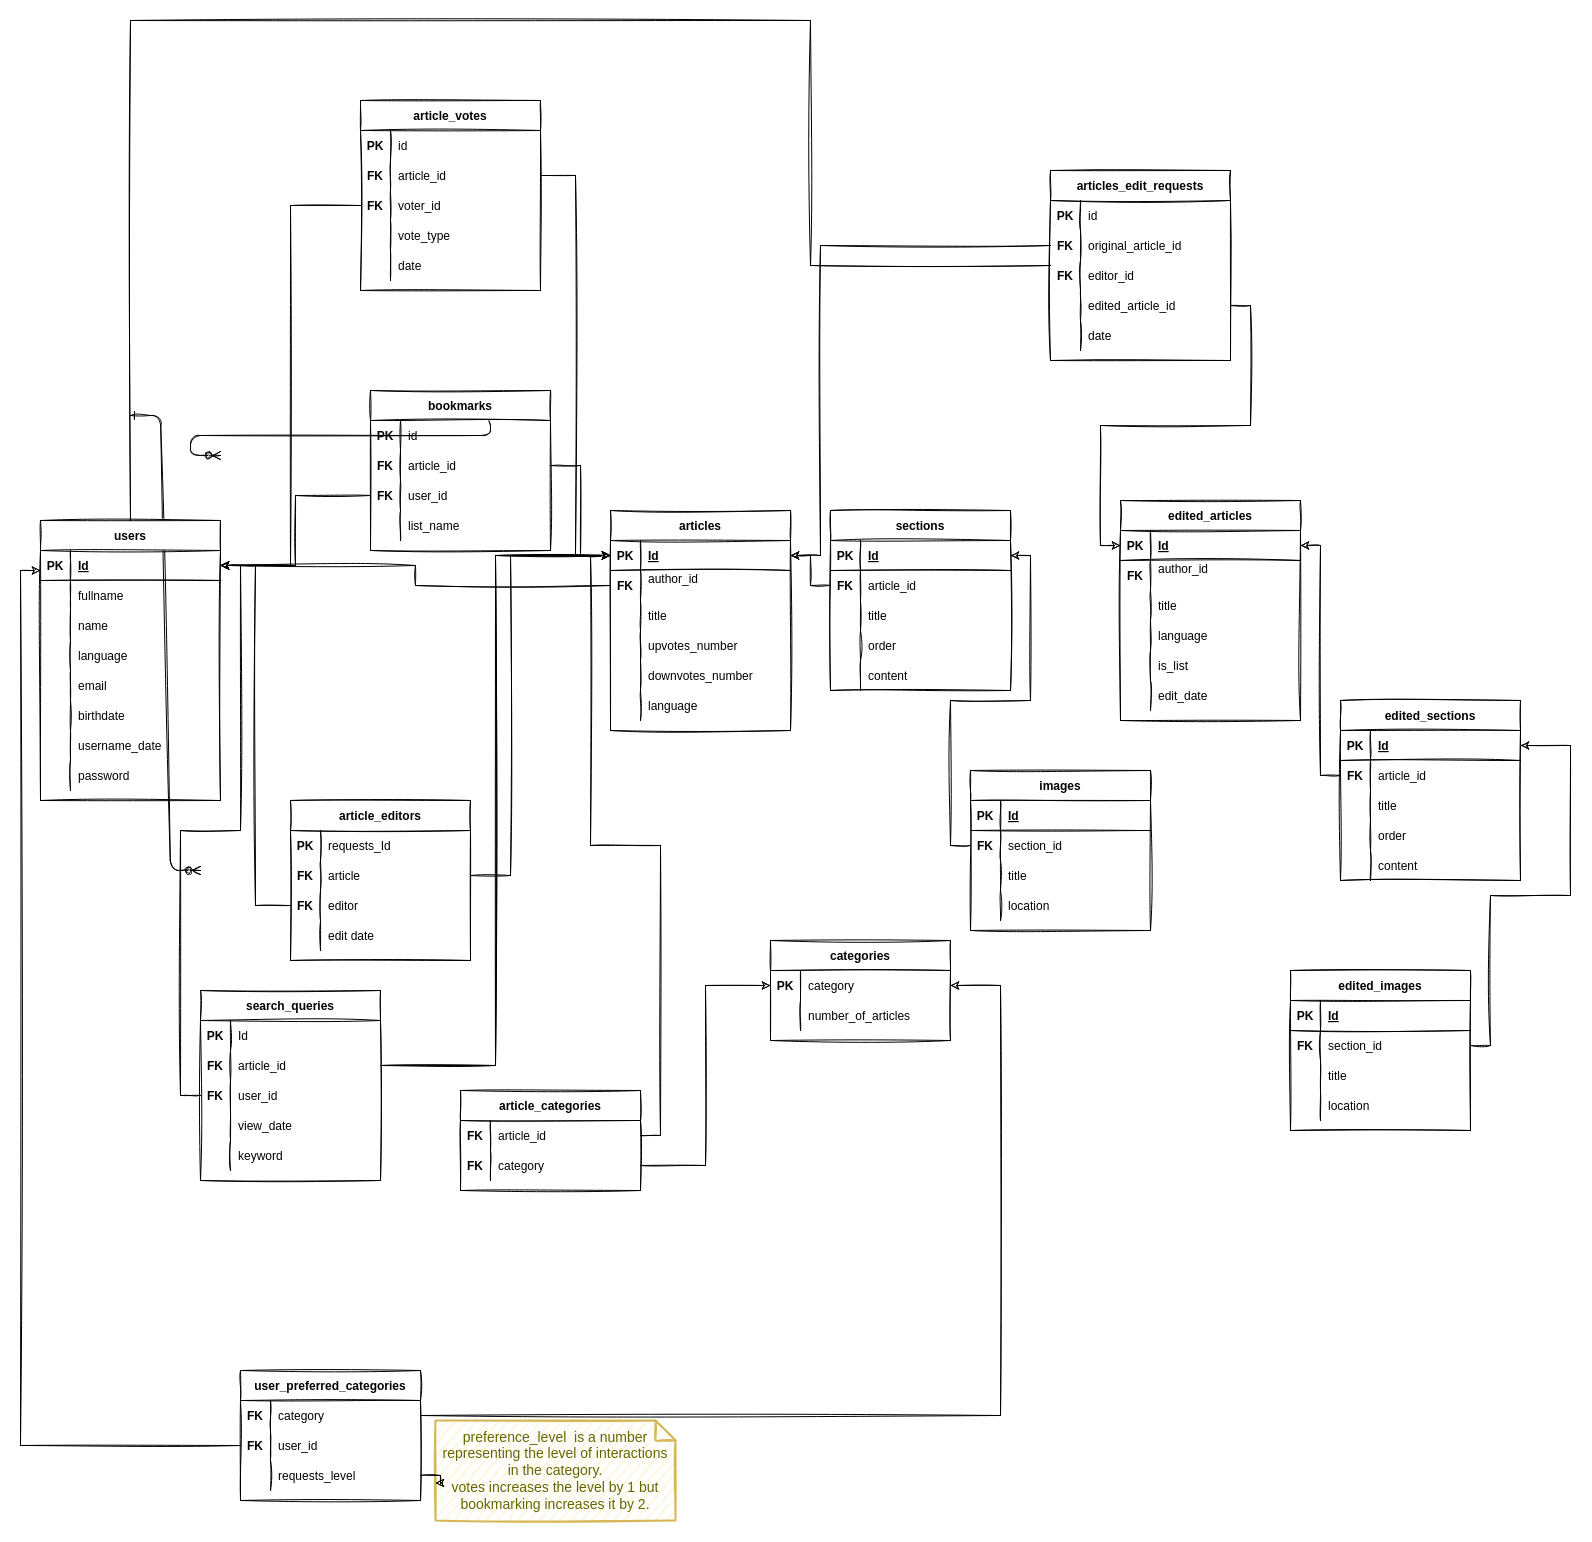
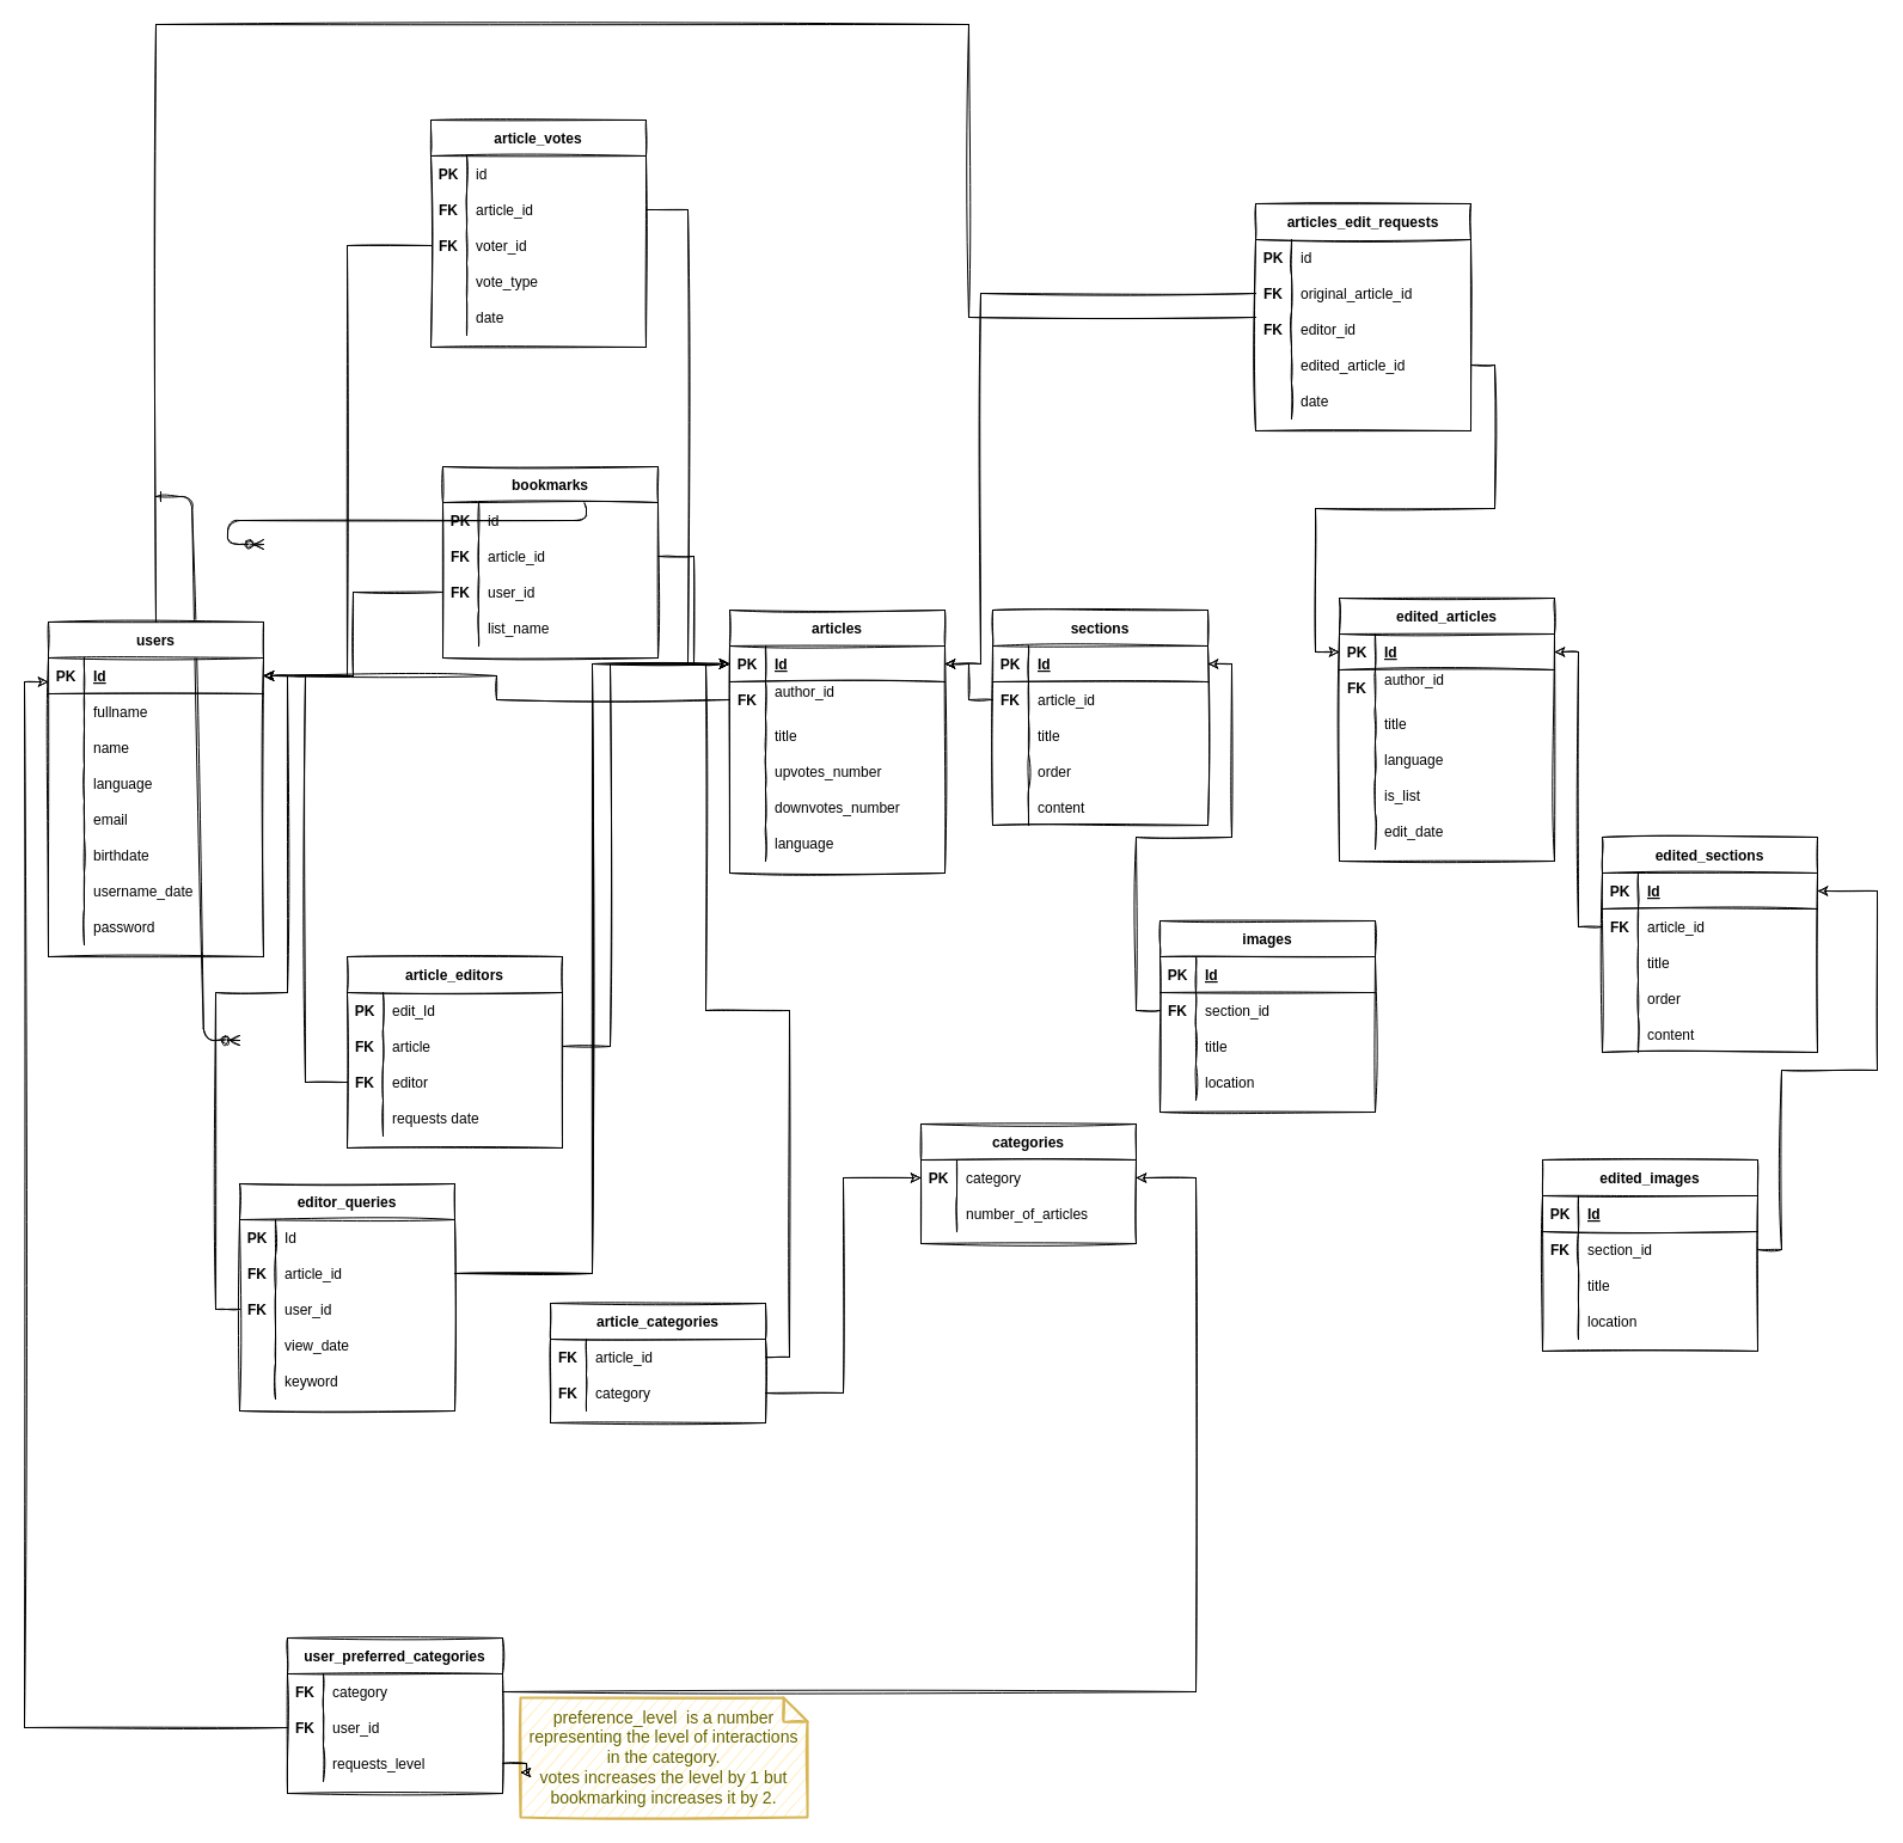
- <mxCell id="52" value="requests_Id" style="shape=partialRectangle;connectable=0;fillColor=none;top=0;left=0;bottom=0;right=0;align=left;spacingLeft=6;overflow=hidden;sketch=1;" parent="50" vertex="1"><mxGeometry x="30" width="150" height="30" as="geometry"><mxRectangle width="150" height="30" as="alternateBounds" /></mxGeometry></mxCell>
+ <mxCell id="52" value="edit_Id" style="shape=partialRectangle;connectable=0;fillColor=none;top=0;left=0;bottom=0;right=0;align=left;spacingLeft=6;overflow=hidden;sketch=1;" parent="50" vertex="1"><mxGeometry x="30" width="150" height="30" as="geometry"><mxRectangle width="150" height="30" as="alternateBounds" /></mxGeometry></mxCell>
- <mxCell id="61" value="edit date" style="shape=partialRectangle;connectable=0;fillColor=none;top=0;left=0;bottom=0;right=0;align=left;spacingLeft=6;overflow=hidden;sketch=1;" parent="59" vertex="1"><mxGeometry x="30" width="150" height="30" as="geometry"><mxRectangle width="150" height="30" as="alternateBounds" /></mxGeometry></mxCell>
+ <mxCell id="61" value="requests date" style="shape=partialRectangle;connectable=0;fillColor=none;top=0;left=0;bottom=0;right=0;align=left;spacingLeft=6;overflow=hidden;sketch=1;" parent="59" vertex="1"><mxGeometry x="30" width="150" height="30" as="geometry"><mxRectangle width="150" height="30" as="alternateBounds" /></mxGeometry></mxCell>
- <mxCell id="111" value="search_queries" style="shape=table;startSize=30;container=1;collapsible=1;childLayout=tableLayout;fixedRows=1;rowLines=0;fontStyle=1;align=center;resizeLast=1;sketch=1;" parent="1" vertex="1"><mxGeometry x="200" y="990" width="180" height="190" as="geometry" /></mxCell>
+ <mxCell id="111" value="editor_queries" style="shape=table;startSize=30;container=1;collapsible=1;childLayout=tableLayout;fixedRows=1;rowLines=0;fontStyle=1;align=center;resizeLast=1;sketch=1;" parent="1" vertex="1"><mxGeometry x="200" y="990" width="180" height="190" as="geometry" /></mxCell>
